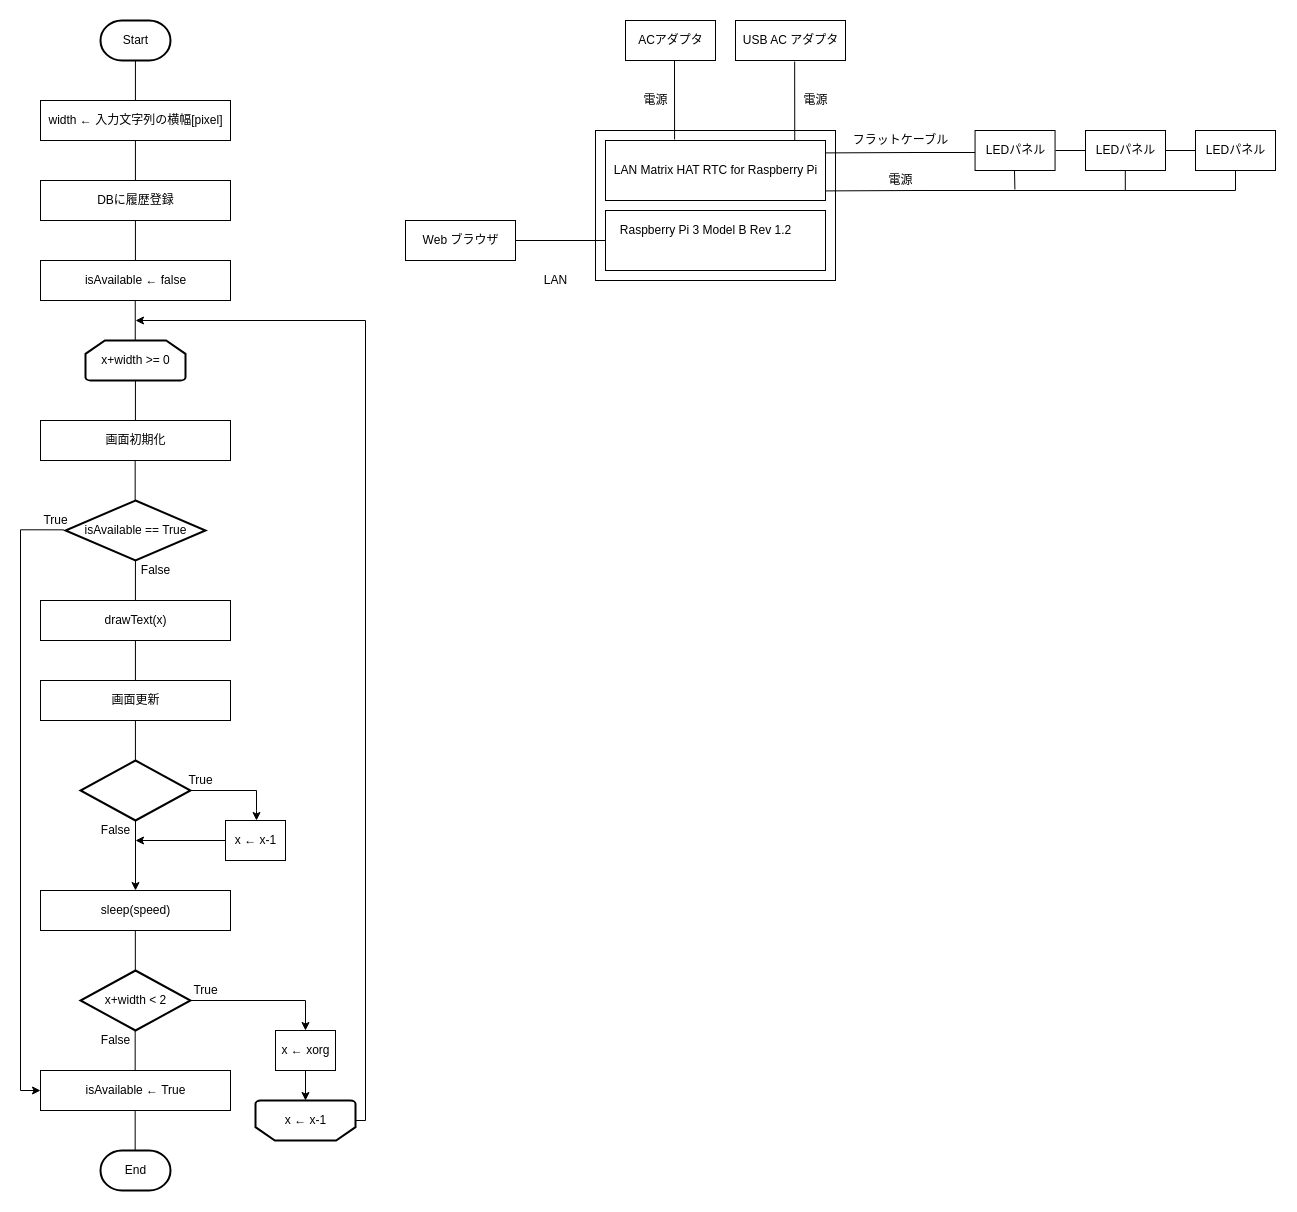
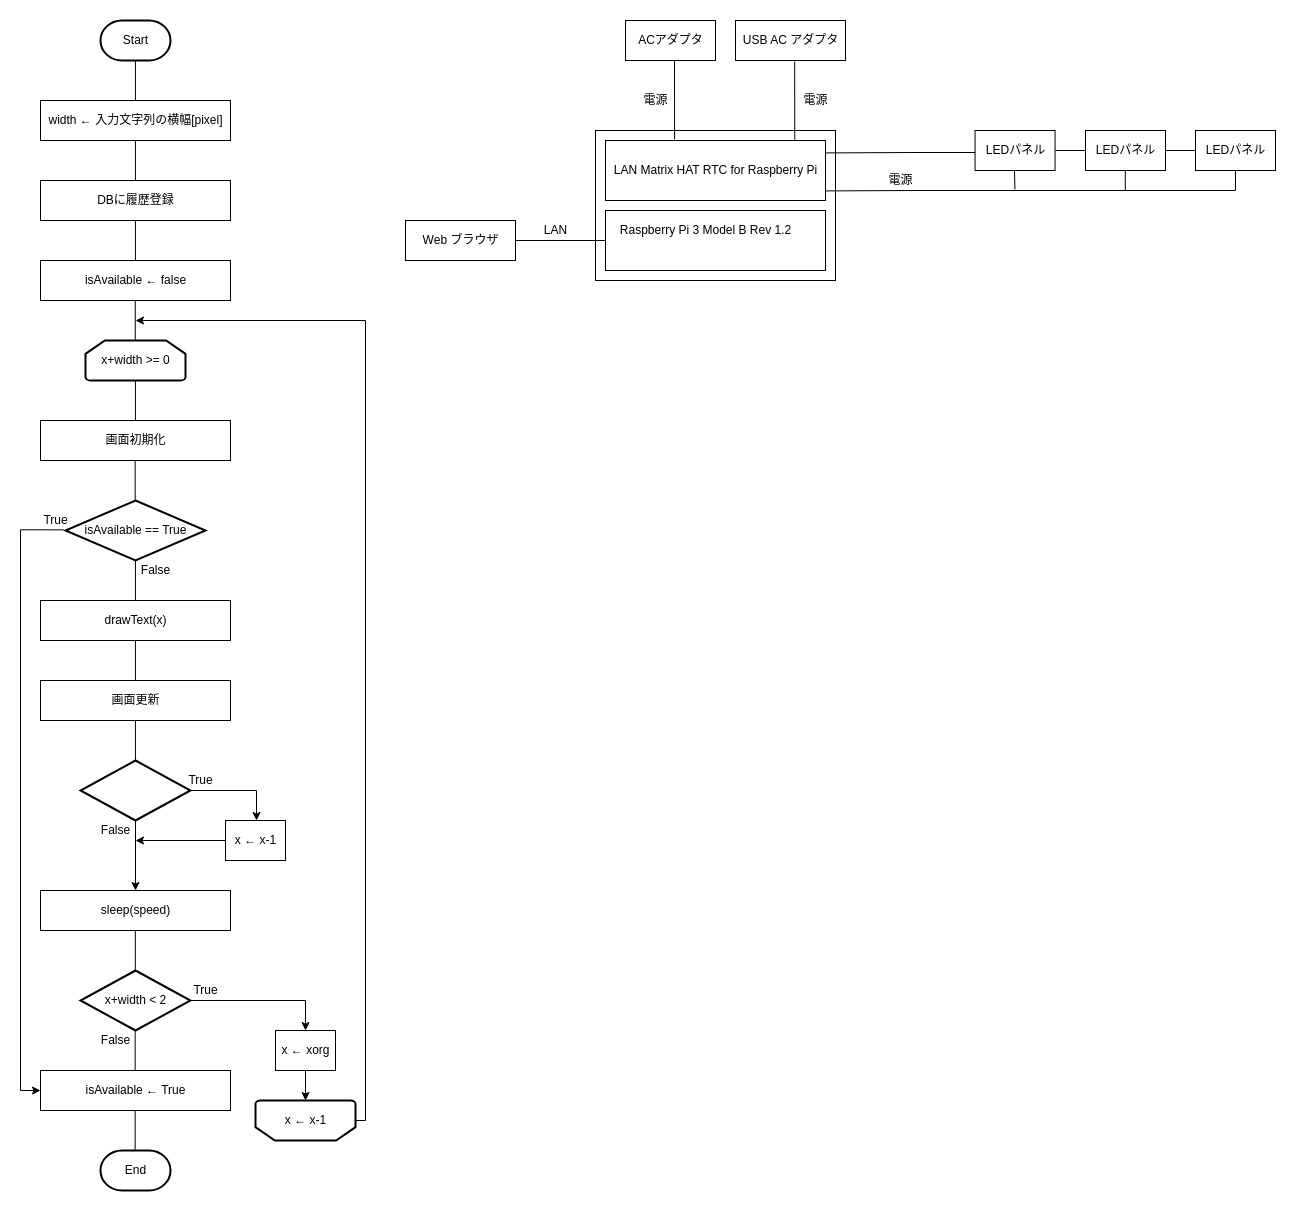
- <mxCell id="22" value="フラットケーブル" style="text;html=1;resizable=0;autosize=1;align=center;verticalAlign=middle;points=[];fillColor=none;strokeColor=none;rounded=0;" vertex="1" parent="1"><mxGeometry x="844.56" y="130" width="110" height="20" as="geometry" /></mxCell>
- <mxCell id="16" value="LAN" style="text;html=1;resizable=0;autosize=1;align=center;verticalAlign=middle;points=[];fillColor=none;strokeColor=none;rounded=0;" parent="1" vertex="1"><mxGeometry x="535" y="270" width="40" height="20" as="geometry" /></mxCell>
+ <mxCell id="16" value="LAN" style="text;html=1;resizable=0;autosize=1;align=center;verticalAlign=middle;points=[];fillColor=none;strokeColor=none;rounded=0;" parent="1" vertex="1"><mxGeometry x="535" y="220" width="40" height="20" as="geometry" /></mxCell>
